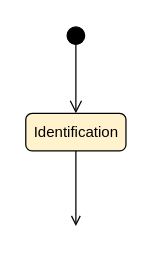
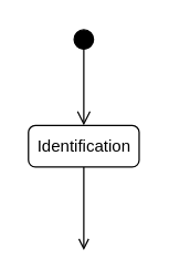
- <mxCell id="3" value="Identification" style="html=1;rounded=1;absoluteArcSize=1;arcSize=10;fillColor=#fff2cc;" vertex="1" parent="1"><mxGeometry x="20" y="90" width="80" height="30" as="geometry" /></mxCell>
+ <mxCell id="3" value="Identification" style="html=1;rounded=1;absoluteArcSize=1;arcSize=10;" vertex="1" parent="1"><mxGeometry x="20" y="90" width="80" height="30" as="geometry" /></mxCell>
